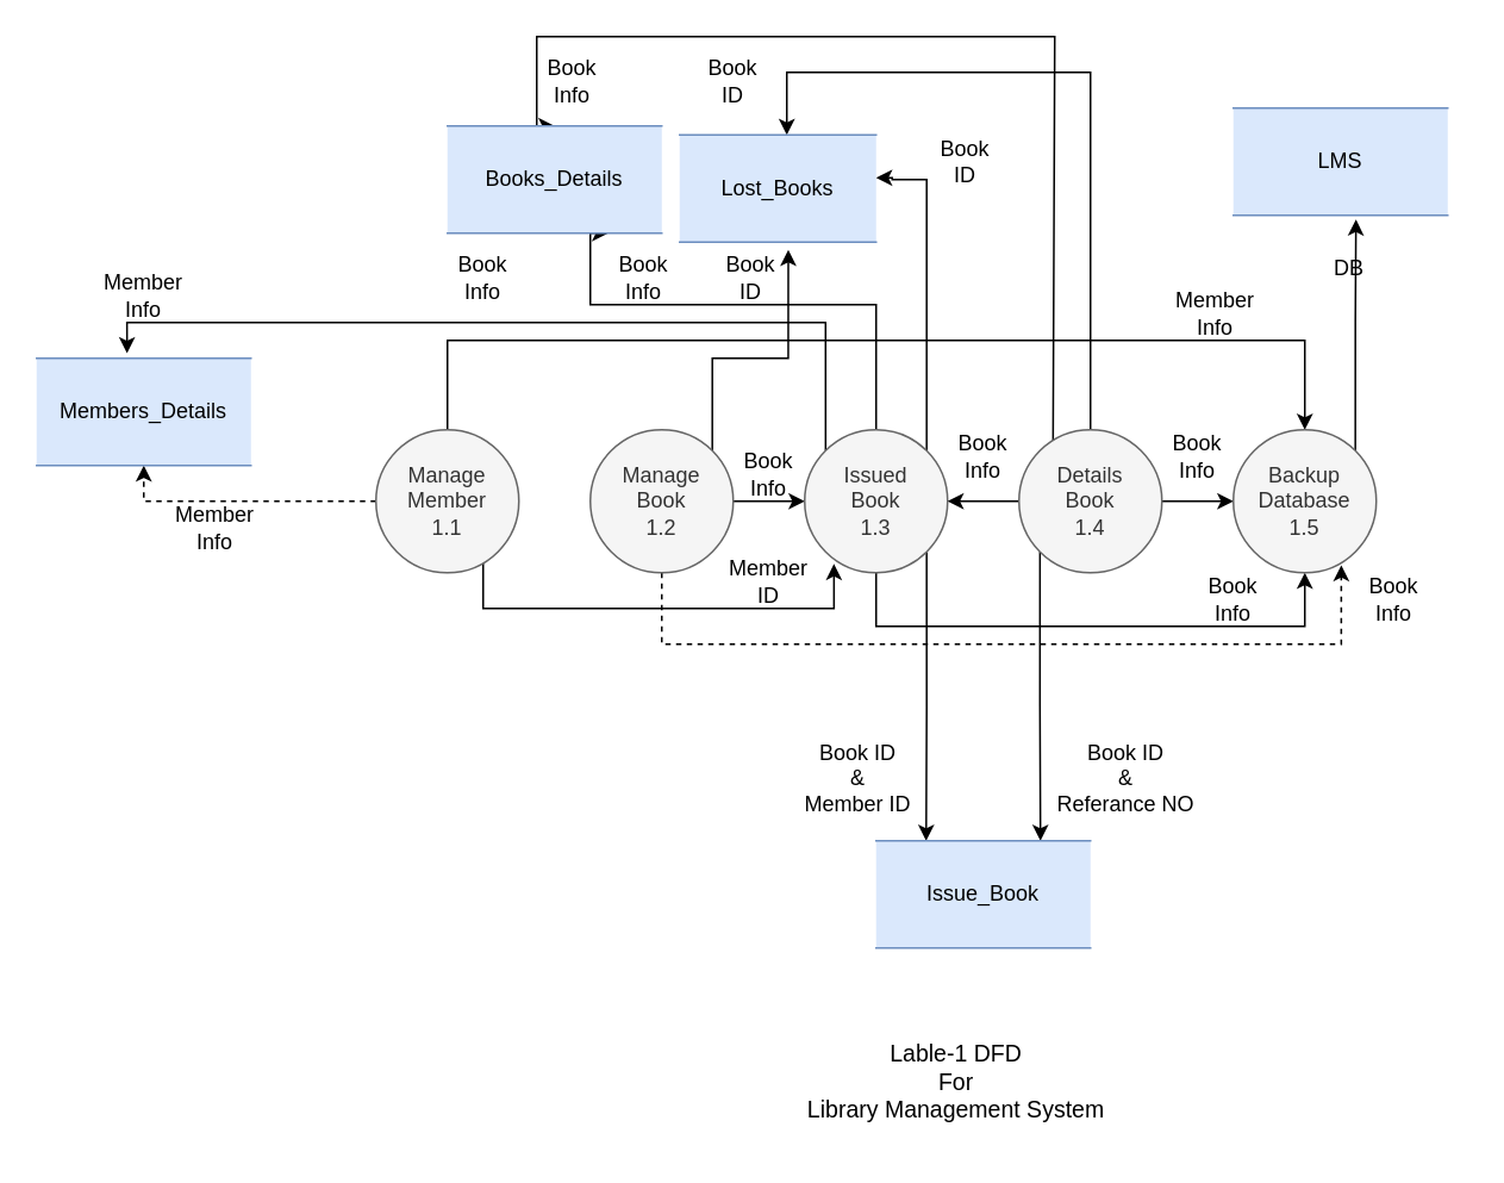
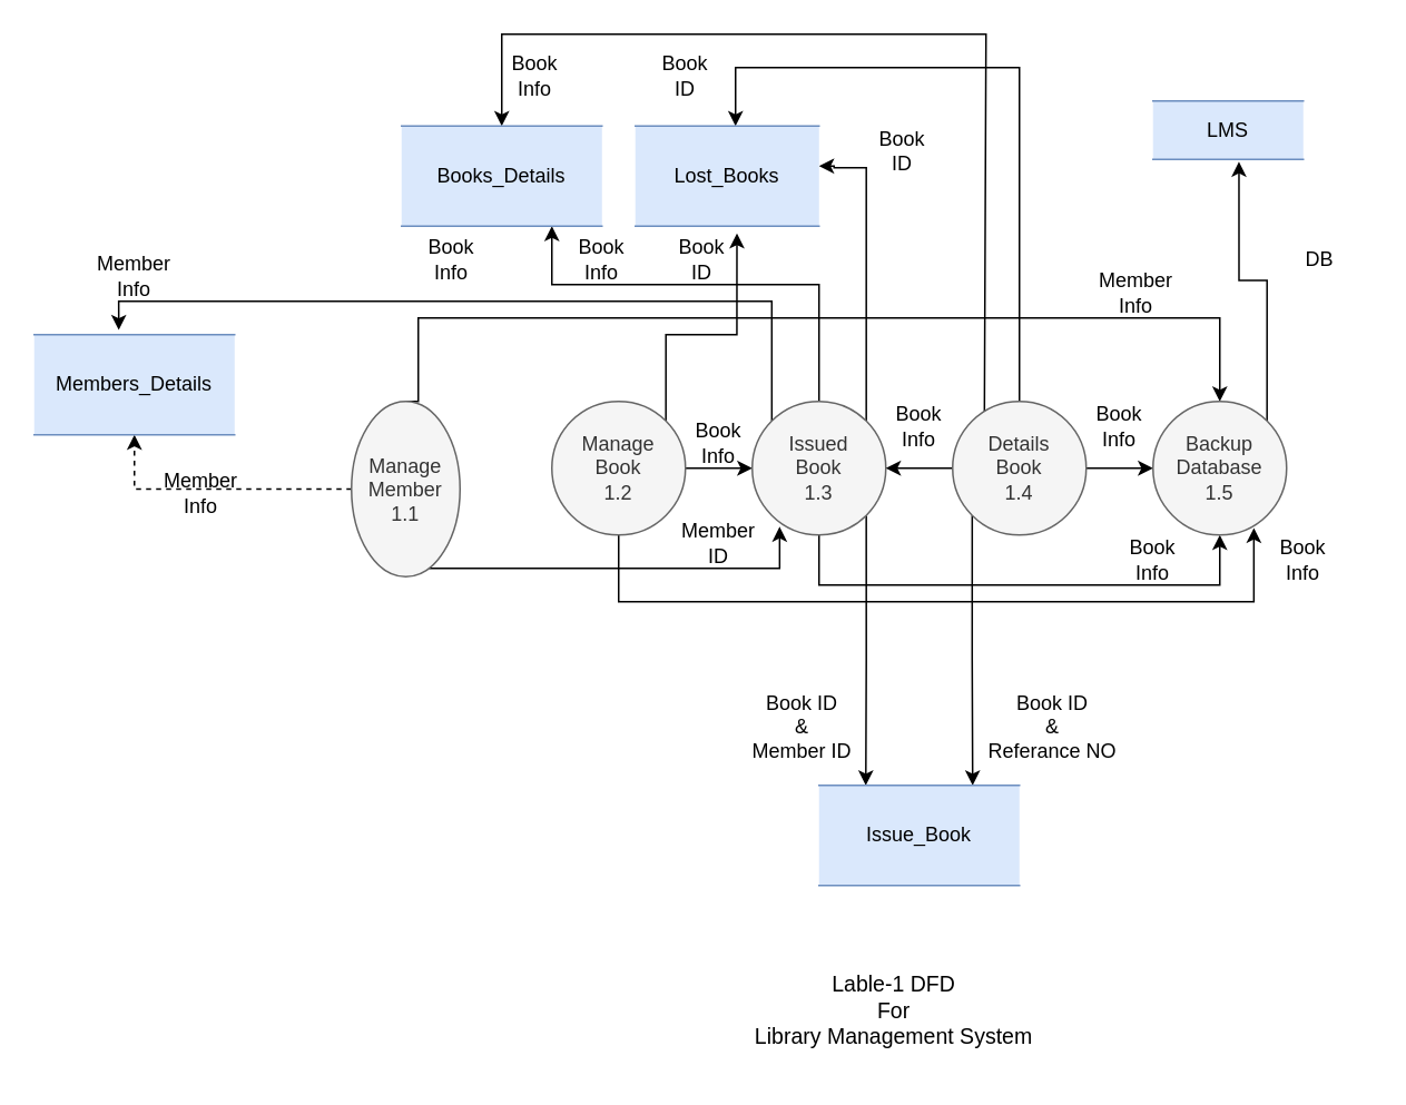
- <mxCell id="29" value="LMS" style="shape=partialRectangle;whiteSpace=wrap;html=1;left=0;right=0;fillColor=#dae8fc;strokeColor=#6c8ebf;" parent="1" vertex="1"><mxGeometry x="690" y="60" width="120" height="60" as="geometry" /></mxCell>
+ <mxCell id="29" value="LMS" style="shape=partialRectangle;whiteSpace=wrap;html=1;left=0;right=0;fillColor=#dae8fc;strokeColor=#6c8ebf;" parent="1" vertex="1"><mxGeometry x="690" y="60" width="90" height="35" as="geometry" /></mxCell>
- <mxCell id="26" value="Books_Details" style="shape=partialRectangle;whiteSpace=wrap;html=1;left=0;right=0;fillColor=#dae8fc;strokeColor=#6c8ebf;" parent="1" vertex="1"><mxGeometry x="250" y="70" width="120" height="60" as="geometry" /></mxCell>
+ <mxCell id="26" value="Books_Details" style="shape=partialRectangle;whiteSpace=wrap;html=1;left=0;right=0;fillColor=#dae8fc;strokeColor=#6c8ebf;" parent="1" vertex="1"><mxGeometry x="240" y="75" width="120" height="60" as="geometry" /></mxCell>
- <mxCell id="43" value="DB" style="text;html=1;strokeColor=none;fillColor=none;align=center;verticalAlign=middle;whiteSpace=wrap;rounded=0;" parent="1" vertex="1"><mxGeometry x="725" y="135" width="60" height="30" as="geometry" /></mxCell>
+ <mxCell id="43" value="DB" style="text;html=1;strokeColor=none;fillColor=none;align=center;verticalAlign=middle;whiteSpace=wrap;rounded=0;" parent="1" vertex="1"><mxGeometry x="760" y="140" width="60" height="30" as="geometry" /></mxCell>
- <mxCell id="9" value="Manage Member&lt;br&gt;1.1" style="ellipse;whiteSpace=wrap;html=1;aspect=fixed;fillColor=#f5f5f5;fontColor=#333333;strokeColor=#666666;" parent="1" vertex="1"><mxGeometry x="210" y="240" width="80" height="80" as="geometry" /></mxCell>
+ <mxCell id="9" value="Manage Member&lt;br&gt;1.1" style="ellipse;whiteSpace=wrap;html=1;aspect=fixed;fillColor=#f5f5f5;fontColor=#333333;strokeColor=#666666;" parent="1" vertex="1"><mxGeometry x="210" y="240" width="65" height="105" as="geometry" /></mxCell>
- <mxCell id="3" style="edgeStyle=orthogonalEdgeStyle;rounded=0;orthogonalLoop=1;jettySize=auto;html=1;exitX=0.5;exitY=1;exitDx=0;exitDy=0;entryX=0.755;entryY=0.947;entryDx=0;entryDy=0;entryPerimeter=0;dashed=1;" parent="1" source="5" target="23" edge="1"><mxGeometry relative="1" as="geometry"><mxPoint x="758" y="320" as="targetPoint" /><Array as="points"><mxPoint x="370" y="360" /><mxPoint x="750" y="360" /></Array></mxGeometry></mxCell>
+ <mxCell id="3" style="edgeStyle=orthogonalEdgeStyle;rounded=0;orthogonalLoop=1;jettySize=auto;html=1;exitX=0.5;exitY=1;exitDx=0;exitDy=0;entryX=0.755;entryY=0.947;entryDx=0;entryDy=0;entryPerimeter=0;" parent="1" source="5" target="23" edge="1"><mxGeometry relative="1" as="geometry"><mxPoint x="758" y="320" as="targetPoint" /><Array as="points"><mxPoint x="370" y="360" /><mxPoint x="750" y="360" /></Array></mxGeometry></mxCell>
